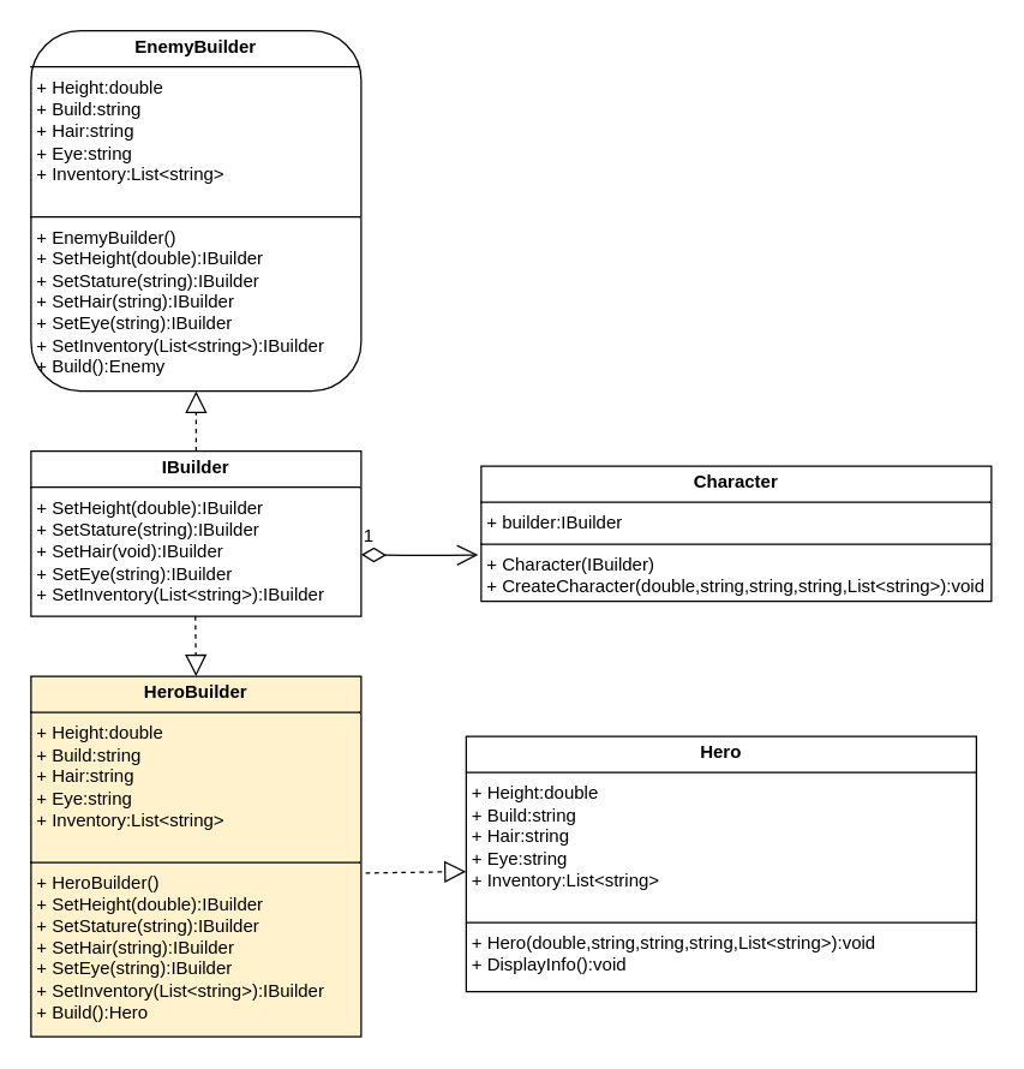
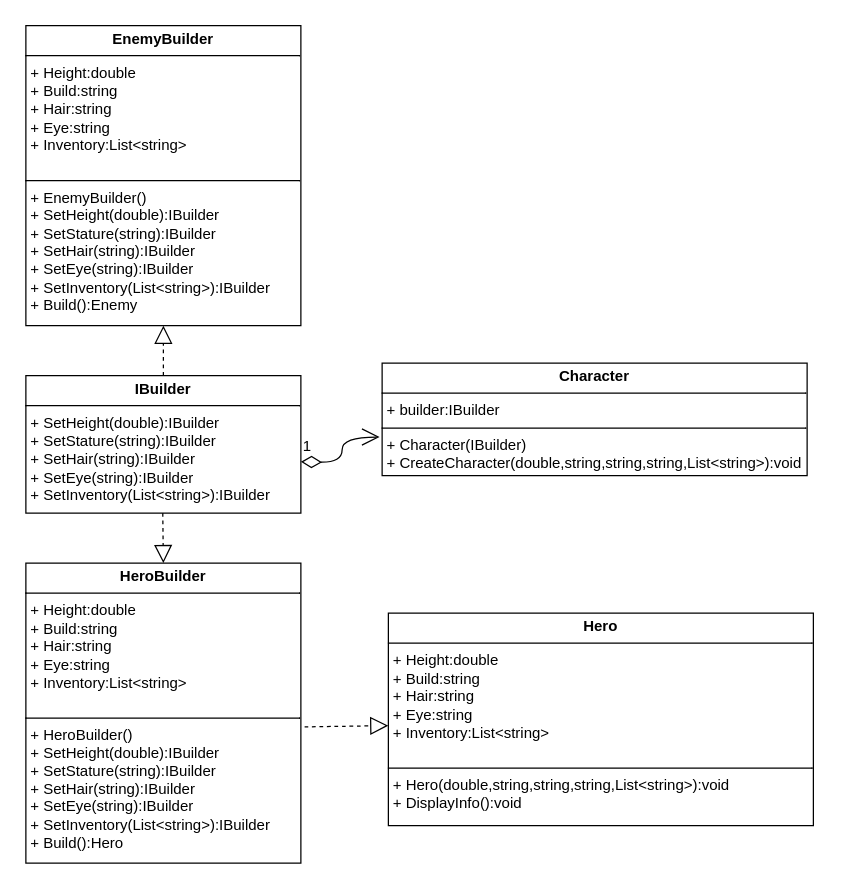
- <mxCell id="4" value="&lt;p style=&quot;margin:0px;margin-top:4px;text-align:center;&quot;&gt;&lt;b&gt;EnemyBuilder&lt;/b&gt;&lt;/p&gt;&lt;hr size=&quot;1&quot; style=&quot;border-style:solid;&quot;&gt;&lt;p style=&quot;margin:0px;margin-left:4px;&quot;&gt;+ Height:double&lt;/p&gt;&lt;p style=&quot;margin:0px;margin-left:4px;&quot;&gt;+ Build:string&lt;/p&gt;&lt;p style=&quot;margin:0px;margin-left:4px;&quot;&gt;+ Hair:string&lt;/p&gt;&lt;p style=&quot;margin:0px;margin-left:4px;&quot;&gt;+ Eye:string&lt;/p&gt;&lt;p style=&quot;margin:0px;margin-left:4px;&quot;&gt;+ Inventory:List&amp;lt;string&amp;gt;&lt;/p&gt;&lt;p style=&quot;margin:0px;margin-left:4px;&quot;&gt;&lt;br&gt;&lt;/p&gt;&lt;hr size=&quot;1&quot; style=&quot;border-style:solid;&quot;&gt;&lt;p style=&quot;margin:0px;margin-left:4px;&quot;&gt;&lt;span style=&quot;background-color: initial;&quot;&gt;+ EnemyBuilder&lt;/span&gt;&lt;span style=&quot;background-color: initial;&quot;&gt;()&lt;/span&gt;&lt;br&gt;&lt;/p&gt;&lt;p style=&quot;margin:0px;margin-left:4px;&quot;&gt;&lt;span style=&quot;background-color: initial;&quot;&gt;+ SetHeight(double):IBuilder&lt;/span&gt;&lt;/p&gt;&lt;p style=&quot;margin:0px;margin-left:4px;&quot;&gt;+ SetStature(string):IBuilder&lt;br&gt;&lt;/p&gt;&lt;p style=&quot;margin:0px;margin-left:4px;&quot;&gt;+ SetHair(string):IBuilder&lt;br&gt;&lt;/p&gt;&lt;p style=&quot;margin:0px;margin-left:4px;&quot;&gt;+ SetEye(string):IBuilder&lt;br&gt;&lt;/p&gt;&lt;p style=&quot;margin:0px;margin-left:4px;&quot;&gt;+ SetInventory(List&amp;lt;string&amp;gt;):IBuilder&lt;br&gt;&lt;/p&gt;&lt;p style=&quot;margin:0px;margin-left:4px;&quot;&gt;+ Build():Enemy&lt;/p&gt;&lt;p style=&quot;margin:0px;margin-left:4px;&quot;&gt;&lt;span style=&quot;background-color: initial;&quot;&gt;&lt;br&gt;&lt;/span&gt;&lt;/p&gt;" style="verticalAlign=top;align=left;overflow=fill;html=1;whiteSpace=wrap;rounded=1;" vertex="1" parent="1"><mxGeometry x="20" y="20" width="220" height="240" as="geometry" /></mxCell>
+ <mxCell id="4" value="&lt;p style=&quot;margin:0px;margin-top:4px;text-align:center;&quot;&gt;&lt;b&gt;EnemyBuilder&lt;/b&gt;&lt;/p&gt;&lt;hr size=&quot;1&quot; style=&quot;border-style:solid;&quot;&gt;&lt;p style=&quot;margin:0px;margin-left:4px;&quot;&gt;+ Height:double&lt;/p&gt;&lt;p style=&quot;margin:0px;margin-left:4px;&quot;&gt;+ Build:string&lt;/p&gt;&lt;p style=&quot;margin:0px;margin-left:4px;&quot;&gt;+ Hair:string&lt;/p&gt;&lt;p style=&quot;margin:0px;margin-left:4px;&quot;&gt;+ Eye:string&lt;/p&gt;&lt;p style=&quot;margin:0px;margin-left:4px;&quot;&gt;+ Inventory:List&amp;lt;string&amp;gt;&lt;/p&gt;&lt;p style=&quot;margin:0px;margin-left:4px;&quot;&gt;&lt;br&gt;&lt;/p&gt;&lt;hr size=&quot;1&quot; style=&quot;border-style:solid;&quot;&gt;&lt;p style=&quot;margin:0px;margin-left:4px;&quot;&gt;&lt;span style=&quot;background-color: initial;&quot;&gt;+ EnemyBuilder&lt;/span&gt;&lt;span style=&quot;background-color: initial;&quot;&gt;()&lt;/span&gt;&lt;br&gt;&lt;/p&gt;&lt;p style=&quot;margin:0px;margin-left:4px;&quot;&gt;&lt;span style=&quot;background-color: initial;&quot;&gt;+ SetHeight(double):IBuilder&lt;/span&gt;&lt;/p&gt;&lt;p style=&quot;margin:0px;margin-left:4px;&quot;&gt;+ SetStature(string):IBuilder&lt;br&gt;&lt;/p&gt;&lt;p style=&quot;margin:0px;margin-left:4px;&quot;&gt;+ SetHair(string):IBuilder&lt;br&gt;&lt;/p&gt;&lt;p style=&quot;margin:0px;margin-left:4px;&quot;&gt;+ SetEye(string):IBuilder&lt;br&gt;&lt;/p&gt;&lt;p style=&quot;margin:0px;margin-left:4px;&quot;&gt;+ SetInventory(List&amp;lt;string&amp;gt;):IBuilder&lt;br&gt;&lt;/p&gt;&lt;p style=&quot;margin:0px;margin-left:4px;&quot;&gt;+ Build():Enemy&lt;/p&gt;&lt;p style=&quot;margin:0px;margin-left:4px;&quot;&gt;&lt;span style=&quot;background-color: initial;&quot;&gt;&lt;br&gt;&lt;/span&gt;&lt;/p&gt;" style="verticalAlign=top;align=left;overflow=fill;html=1;whiteSpace=wrap;" vertex="1" parent="1"><mxGeometry x="20" y="20" width="220" height="240" as="geometry" /></mxCell>
- <mxCell id="6" value="&lt;p style=&quot;margin:0px;margin-top:4px;text-align:center;&quot;&gt;&lt;b&gt;IBuilder&lt;/b&gt;&lt;/p&gt;&lt;hr size=&quot;1&quot; style=&quot;border-style:solid;&quot;&gt;&lt;p style=&quot;margin: 0px 0px 0px 4px;&quot;&gt;&lt;span style=&quot;background-color: initial;&quot;&gt;+ SetHeight(double):IBuilder&lt;/span&gt;&lt;/p&gt;&lt;p style=&quot;margin: 0px 0px 0px 4px;&quot;&gt;+ SetStature(string):IBuilder&lt;br&gt;&lt;/p&gt;&lt;p style=&quot;margin: 0px 0px 0px 4px;&quot;&gt;+ SetHair(void):IBuilder&lt;br&gt;&lt;/p&gt;&lt;p style=&quot;margin: 0px 0px 0px 4px;&quot;&gt;+ SetEye(string):IBuilder&lt;br&gt;&lt;/p&gt;&lt;p style=&quot;margin: 0px 0px 0px 4px;&quot;&gt;+ SetInventory(List&amp;lt;string&amp;gt;):IBuilder&lt;/p&gt;&lt;p style=&quot;margin:0px;margin-left:4px;&quot;&gt;&lt;br&gt;&lt;/p&gt;&lt;hr size=&quot;1&quot; style=&quot;border-style:solid;&quot;&gt;&lt;p style=&quot;margin:0px;margin-left:4px;&quot;&gt;&lt;br&gt;&lt;/p&gt;&lt;p style=&quot;margin:0px;margin-left:4px;&quot;&gt;&lt;span style=&quot;background-color: initial;&quot;&gt;&lt;br&gt;&lt;/span&gt;&lt;/p&gt;" style="verticalAlign=top;align=left;overflow=fill;html=1;whiteSpace=wrap;" vertex="1" parent="1"><mxGeometry x="20" y="300" width="220" height="110" as="geometry" /></mxCell>
+ <mxCell id="6" value="&lt;p style=&quot;margin:0px;margin-top:4px;text-align:center;&quot;&gt;&lt;b&gt;IBuilder&lt;/b&gt;&lt;/p&gt;&lt;hr size=&quot;1&quot; style=&quot;border-style:solid;&quot;&gt;&lt;p style=&quot;margin: 0px 0px 0px 4px;&quot;&gt;&lt;span style=&quot;background-color: initial;&quot;&gt;+ SetHeight(double):IBuilder&lt;/span&gt;&lt;/p&gt;&lt;p style=&quot;margin: 0px 0px 0px 4px;&quot;&gt;+ SetStature(string):IBuilder&lt;br&gt;&lt;/p&gt;&lt;p style=&quot;margin: 0px 0px 0px 4px;&quot;&gt;+ SetHair(string):IBuilder&lt;br&gt;&lt;/p&gt;&lt;p style=&quot;margin: 0px 0px 0px 4px;&quot;&gt;+ SetEye(string):IBuilder&lt;br&gt;&lt;/p&gt;&lt;p style=&quot;margin: 0px 0px 0px 4px;&quot;&gt;+ SetInventory(List&amp;lt;string&amp;gt;):IBuilder&lt;/p&gt;&lt;p style=&quot;margin:0px;margin-left:4px;&quot;&gt;&lt;br&gt;&lt;/p&gt;&lt;hr size=&quot;1&quot; style=&quot;border-style:solid;&quot;&gt;&lt;p style=&quot;margin:0px;margin-left:4px;&quot;&gt;&lt;br&gt;&lt;/p&gt;&lt;p style=&quot;margin:0px;margin-left:4px;&quot;&gt;&lt;span style=&quot;background-color: initial;&quot;&gt;&lt;br&gt;&lt;/span&gt;&lt;/p&gt;" style="verticalAlign=top;align=left;overflow=fill;html=1;whiteSpace=wrap;" vertex="1" parent="1"><mxGeometry x="20" y="300" width="220" height="110" as="geometry" /></mxCell>
- <mxCell id="2" value="&lt;p style=&quot;margin:0px;margin-top:4px;text-align:center;&quot;&gt;&lt;b&gt;Character&lt;/b&gt;&lt;/p&gt;&lt;hr size=&quot;1&quot; style=&quot;border-style:solid;&quot;&gt;&lt;p style=&quot;margin:0px;margin-left:4px;&quot;&gt;+ builder:IBuilder&lt;/p&gt;&lt;hr size=&quot;1&quot; style=&quot;border-style:solid;&quot;&gt;&lt;p style=&quot;margin:0px;margin-left:4px;&quot;&gt;+ Character(IBuilder)&lt;/p&gt;&lt;p style=&quot;margin:0px;margin-left:4px;&quot;&gt;+ CreateCharacter(double,string,string,string,List&amp;lt;string&amp;gt;):void&lt;/p&gt;" style="verticalAlign=top;align=left;overflow=fill;html=1;whiteSpace=wrap;" parent="1" vertex="1"><mxGeometry x="320" y="310" width="340" height="90" as="geometry" /></mxCell>
+ <mxCell id="2" value="&lt;p style=&quot;margin:0px;margin-top:4px;text-align:center;&quot;&gt;&lt;b&gt;Character&lt;/b&gt;&lt;/p&gt;&lt;hr size=&quot;1&quot; style=&quot;border-style:solid;&quot;&gt;&lt;p style=&quot;margin:0px;margin-left:4px;&quot;&gt;+ builder:IBuilder&lt;/p&gt;&lt;hr size=&quot;1&quot; style=&quot;border-style:solid;&quot;&gt;&lt;p style=&quot;margin:0px;margin-left:4px;&quot;&gt;+ Character(IBuilder)&lt;/p&gt;&lt;p style=&quot;margin:0px;margin-left:4px;&quot;&gt;+ CreateCharacter(double,string,string,string,List&amp;lt;string&amp;gt;):void&lt;/p&gt;" style="verticalAlign=top;align=left;overflow=fill;html=1;whiteSpace=wrap;" parent="1" vertex="1"><mxGeometry x="305" y="290" width="340" height="90" as="geometry" /></mxCell>
- <mxCell id="5" value="&lt;p style=&quot;margin:0px;margin-top:4px;text-align:center;&quot;&gt;&lt;b&gt;HeroBuilder&lt;/b&gt;&lt;/p&gt;&lt;hr size=&quot;1&quot; style=&quot;border-style:solid;&quot;&gt;&lt;p style=&quot;margin:0px;margin-left:4px;&quot;&gt;+ Height:double&lt;/p&gt;&lt;p style=&quot;margin:0px;margin-left:4px;&quot;&gt;+ Build:string&lt;/p&gt;&lt;p style=&quot;margin:0px;margin-left:4px;&quot;&gt;+ Hair:string&lt;/p&gt;&lt;p style=&quot;margin:0px;margin-left:4px;&quot;&gt;+ Eye:string&lt;/p&gt;&lt;p style=&quot;margin:0px;margin-left:4px;&quot;&gt;+ Inventory:List&amp;lt;string&amp;gt;&lt;/p&gt;&lt;p style=&quot;margin:0px;margin-left:4px;&quot;&gt;&lt;br&gt;&lt;/p&gt;&lt;hr size=&quot;1&quot; style=&quot;border-style:solid;&quot;&gt;&lt;p style=&quot;margin:0px;margin-left:4px;&quot;&gt;&lt;span style=&quot;background-color: initial;&quot;&gt;+ HeroBuilder&lt;/span&gt;&lt;span style=&quot;background-color: initial;&quot;&gt;()&lt;/span&gt;&lt;br&gt;&lt;/p&gt;&lt;p style=&quot;margin:0px;margin-left:4px;&quot;&gt;&lt;span style=&quot;background-color: initial;&quot;&gt;+ SetHeight(double):IBuilder&lt;/span&gt;&lt;/p&gt;&lt;p style=&quot;margin:0px;margin-left:4px;&quot;&gt;+ SetStature(string):IBuilder&lt;br&gt;&lt;/p&gt;&lt;p style=&quot;margin:0px;margin-left:4px;&quot;&gt;+ SetHair(string):IBuilder&lt;br&gt;&lt;/p&gt;&lt;p style=&quot;margin:0px;margin-left:4px;&quot;&gt;+ SetEye(string):IBuilder&lt;br&gt;&lt;/p&gt;&lt;p style=&quot;margin:0px;margin-left:4px;&quot;&gt;+ SetInventory(List&amp;lt;string&amp;gt;):IBuilder&lt;br&gt;&lt;/p&gt;&lt;p style=&quot;margin:0px;margin-left:4px;&quot;&gt;+ Build():Hero&lt;/p&gt;&lt;p style=&quot;margin:0px;margin-left:4px;&quot;&gt;&lt;span style=&quot;background-color: initial;&quot;&gt;&lt;br&gt;&lt;/span&gt;&lt;/p&gt;" style="verticalAlign=top;align=left;overflow=fill;html=1;whiteSpace=wrap;fillColor=#fff2cc;" vertex="1" parent="1"><mxGeometry x="20" y="450" width="220" height="240" as="geometry" /></mxCell>
+ <mxCell id="5" value="&lt;p style=&quot;margin:0px;margin-top:4px;text-align:center;&quot;&gt;&lt;b&gt;HeroBuilder&lt;/b&gt;&lt;/p&gt;&lt;hr size=&quot;1&quot; style=&quot;border-style:solid;&quot;&gt;&lt;p style=&quot;margin:0px;margin-left:4px;&quot;&gt;+ Height:double&lt;/p&gt;&lt;p style=&quot;margin:0px;margin-left:4px;&quot;&gt;+ Build:string&lt;/p&gt;&lt;p style=&quot;margin:0px;margin-left:4px;&quot;&gt;+ Hair:string&lt;/p&gt;&lt;p style=&quot;margin:0px;margin-left:4px;&quot;&gt;+ Eye:string&lt;/p&gt;&lt;p style=&quot;margin:0px;margin-left:4px;&quot;&gt;+ Inventory:List&amp;lt;string&amp;gt;&lt;/p&gt;&lt;p style=&quot;margin:0px;margin-left:4px;&quot;&gt;&lt;br&gt;&lt;/p&gt;&lt;hr size=&quot;1&quot; style=&quot;border-style:solid;&quot;&gt;&lt;p style=&quot;margin:0px;margin-left:4px;&quot;&gt;&lt;span style=&quot;background-color: initial;&quot;&gt;+ HeroBuilder&lt;/span&gt;&lt;span style=&quot;background-color: initial;&quot;&gt;()&lt;/span&gt;&lt;br&gt;&lt;/p&gt;&lt;p style=&quot;margin:0px;margin-left:4px;&quot;&gt;&lt;span style=&quot;background-color: initial;&quot;&gt;+ SetHeight(double):IBuilder&lt;/span&gt;&lt;/p&gt;&lt;p style=&quot;margin:0px;margin-left:4px;&quot;&gt;+ SetStature(string):IBuilder&lt;br&gt;&lt;/p&gt;&lt;p style=&quot;margin:0px;margin-left:4px;&quot;&gt;+ SetHair(string):IBuilder&lt;br&gt;&lt;/p&gt;&lt;p style=&quot;margin:0px;margin-left:4px;&quot;&gt;+ SetEye(string):IBuilder&lt;br&gt;&lt;/p&gt;&lt;p style=&quot;margin:0px;margin-left:4px;&quot;&gt;+ SetInventory(List&amp;lt;string&amp;gt;):IBuilder&lt;br&gt;&lt;/p&gt;&lt;p style=&quot;margin:0px;margin-left:4px;&quot;&gt;+ Build():Hero&lt;/p&gt;&lt;p style=&quot;margin:0px;margin-left:4px;&quot;&gt;&lt;span style=&quot;background-color: initial;&quot;&gt;&lt;br&gt;&lt;/span&gt;&lt;/p&gt;" style="verticalAlign=top;align=left;overflow=fill;html=1;whiteSpace=wrap;" vertex="1" parent="1"><mxGeometry x="20" y="450" width="220" height="240" as="geometry" /></mxCell>
